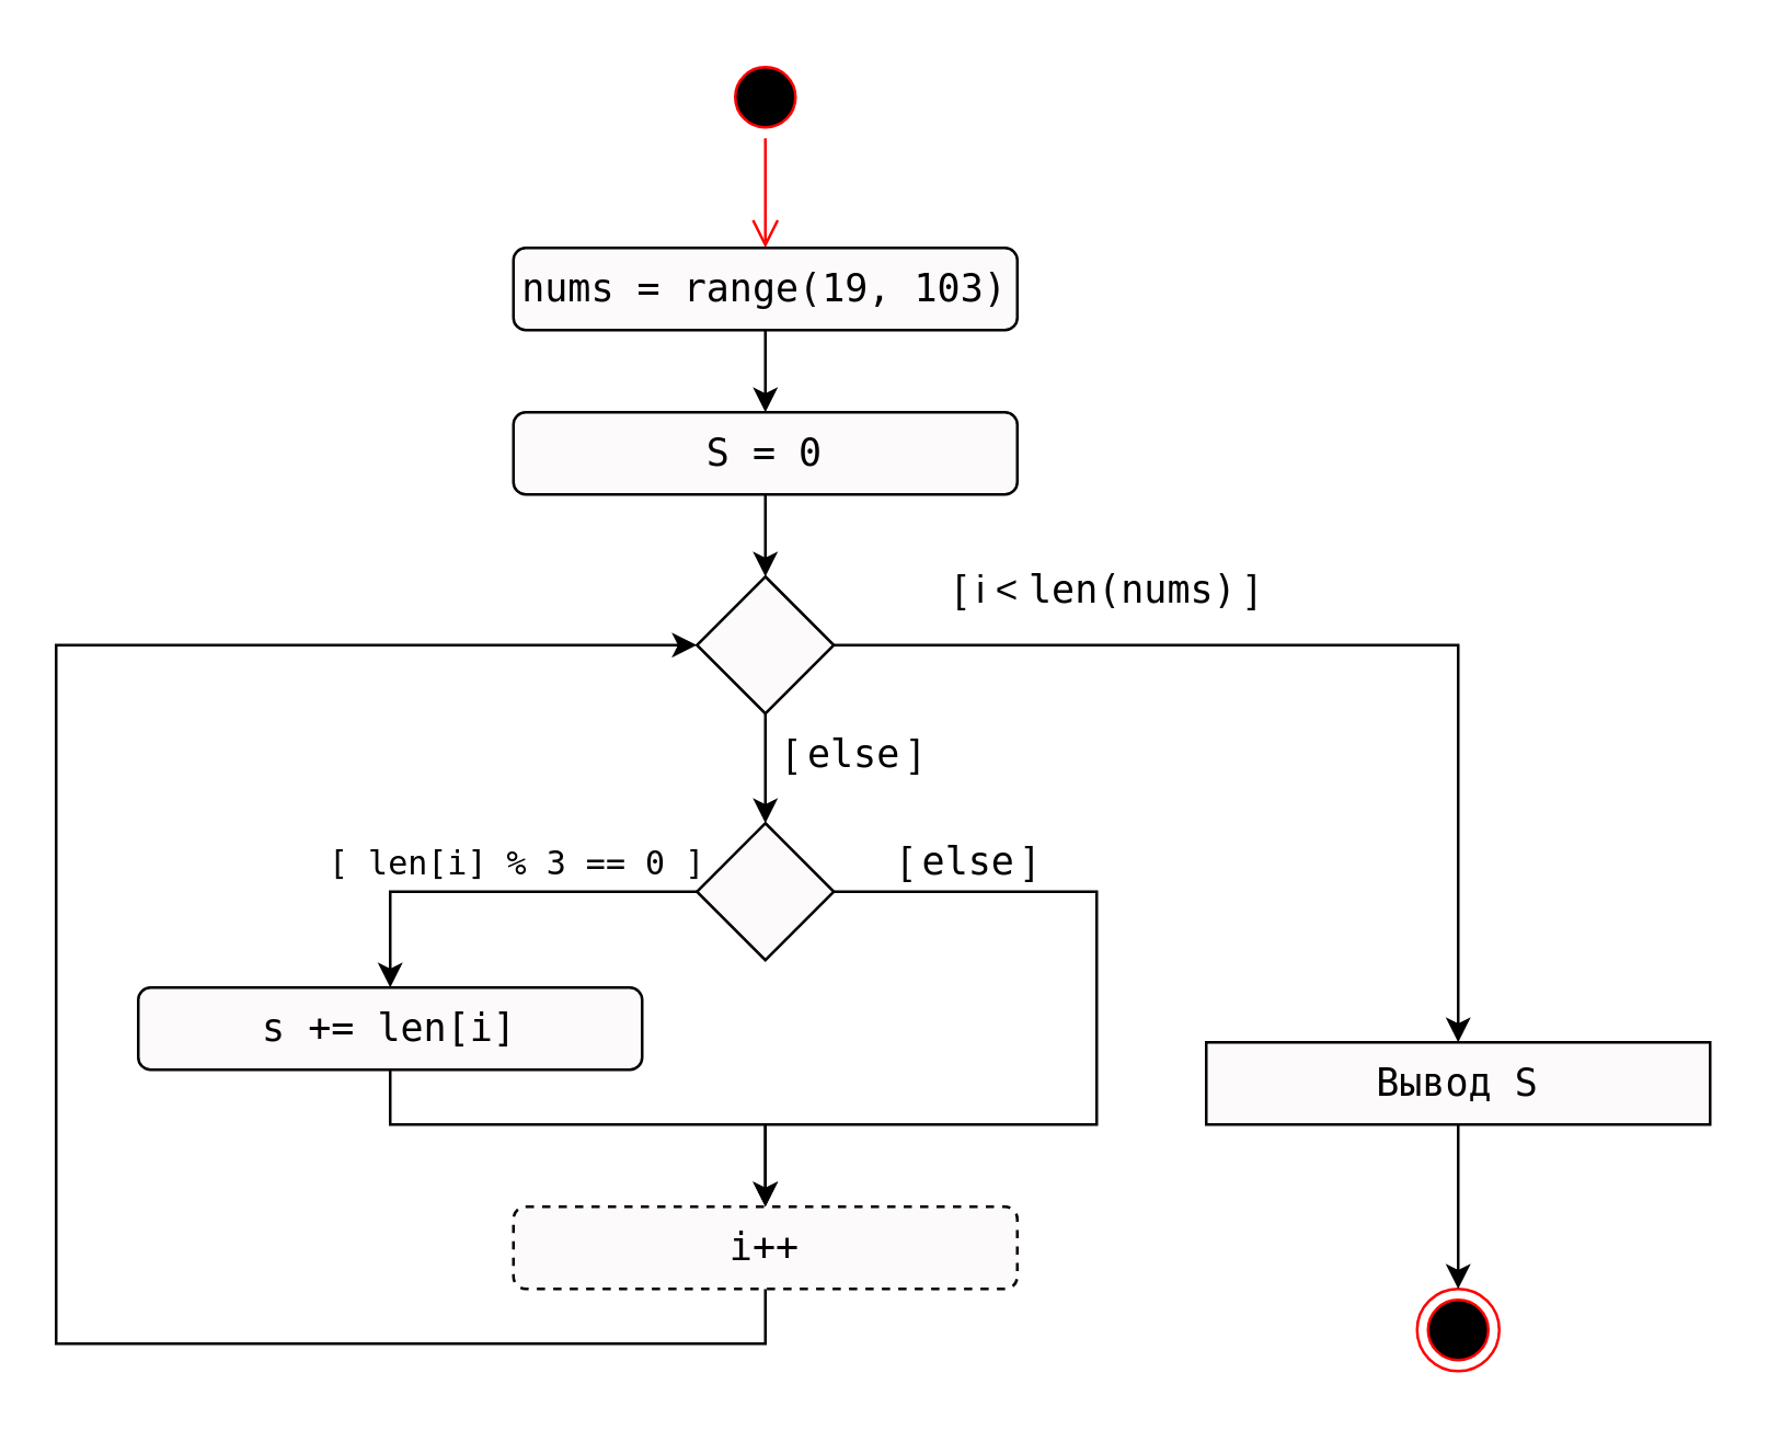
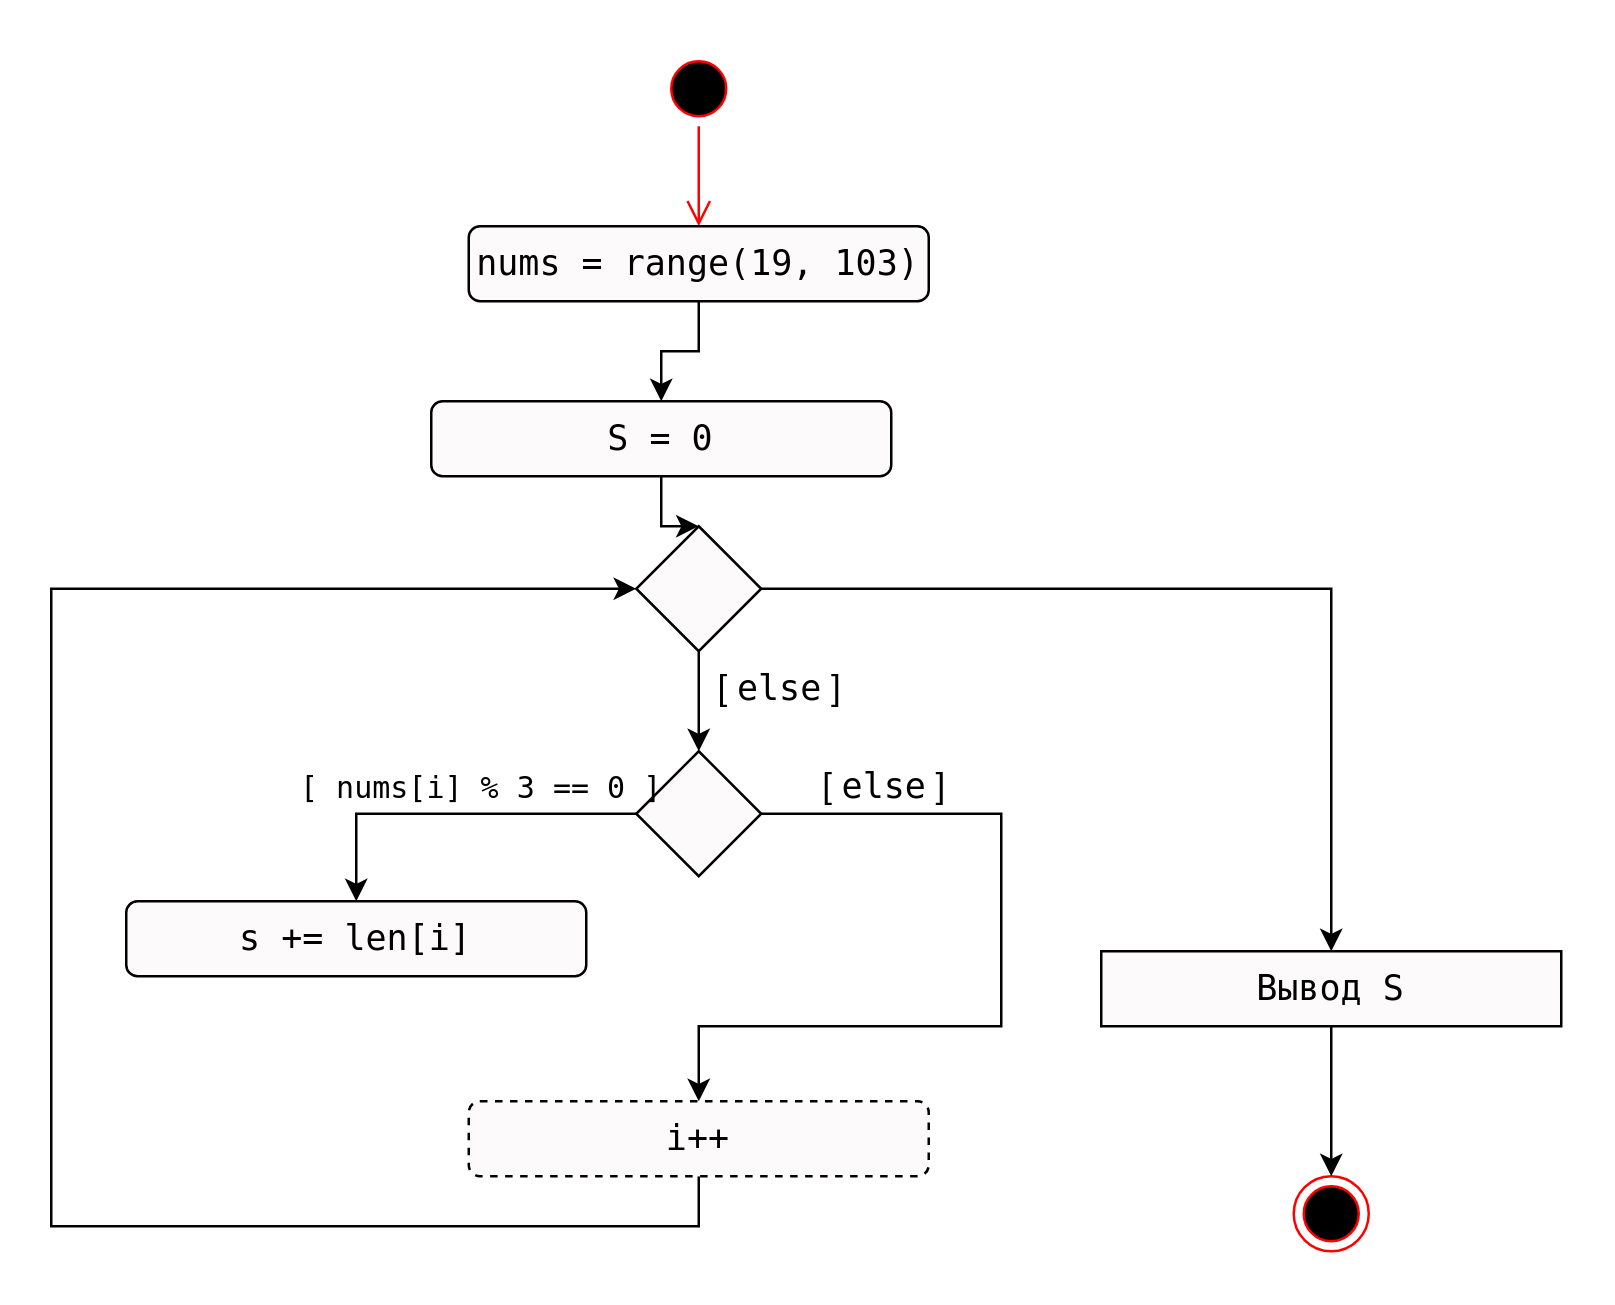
- <mxCell id="8" value="&lt;pre style=&quot;font-family: &amp;#34;jetbrains mono&amp;#34; , monospace&quot;&gt;S = 0&lt;/pre&gt;" style="rounded=1;whiteSpace=wrap;html=1;fillColor=#FCFAFA;fontSize=14;labelBackgroundColor=none;" vertex="1" parent="1"><mxGeometry x="187" y="150" width="184" height="30" as="geometry" /></mxCell>
+ <mxCell id="8" value="&lt;pre style=&quot;font-family: &amp;#34;jetbrains mono&amp;#34; , monospace&quot;&gt;S = 0&lt;/pre&gt;" style="rounded=1;whiteSpace=wrap;html=1;fillColor=#FCFAFA;fontSize=14;labelBackgroundColor=none;" vertex="1" parent="1"><mxGeometry x="172" y="160" width="184" height="30" as="geometry" /></mxCell>
- <mxCell id="17" value="[ i &amp;lt;&amp;nbsp;&lt;span style=&quot;font-family: &amp;#34;jetbrains mono&amp;#34; , monospace&quot;&gt;len&lt;/span&gt;&lt;span style=&quot;font-family: &amp;#34;jetbrains mono&amp;#34; , monospace&quot;&gt;(nums)&lt;/span&gt;&lt;span&gt;&amp;nbsp;]&lt;/span&gt;" style="text;whiteSpace=wrap;html=1;fontSize=14;align=center;labelBackgroundColor=none;" vertex="1" parent="1"><mxGeometry x="341" y="200" width="126" height="30" as="geometry" /></mxCell>
- <mxCell id="20" value="&lt;pre style=&quot;font-family: &amp;quot;jetbrains mono&amp;quot;, monospace;&quot;&gt;[ len[i] % &lt;span&gt;3 &lt;/span&gt;== &lt;span&gt;0 ]&lt;/span&gt;&lt;/pre&gt;" style="text;whiteSpace=wrap;html=1;labelBackgroundColor=none;verticalAlign=middle;align=left;" vertex="1" parent="1"><mxGeometry x="118" y="300" width="140" height="30" as="geometry" /></mxCell>
+ <mxCell id="20" value="&lt;pre style=&quot;font-family: &amp;quot;jetbrains mono&amp;quot;, monospace;&quot;&gt;[ nums[i] % &lt;span&gt;3 &lt;/span&gt;== &lt;span&gt;0 ]&lt;/span&gt;&lt;/pre&gt;" style="text;whiteSpace=wrap;html=1;labelBackgroundColor=none;verticalAlign=middle;align=left;" vertex="1" parent="1"><mxGeometry x="118" y="300" width="140" height="30" as="geometry" /></mxCell>
- <mxCell id="15" style="edgeStyle=orthogonalEdgeStyle;rounded=0;orthogonalLoop=1;jettySize=auto;html=1;exitX=0.5;exitY=1;exitDx=0;exitDy=0;fontColor=#000000;" edge="1" parent="1" source="16" target="24"><mxGeometry relative="1" as="geometry"><Array as="points"><mxPoint x="142" y="410" /><mxPoint x="279" y="410" /></Array></mxGeometry></mxCell>
